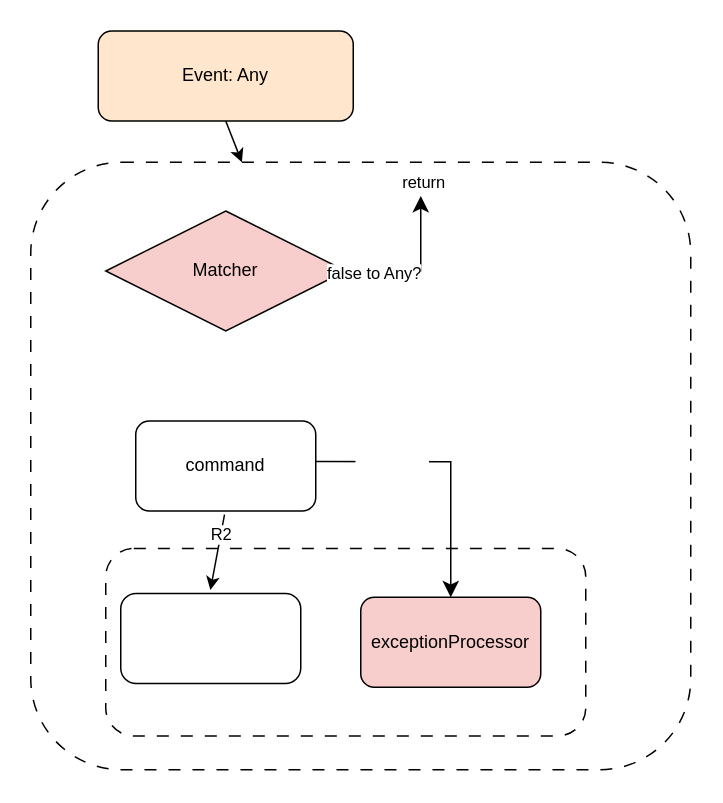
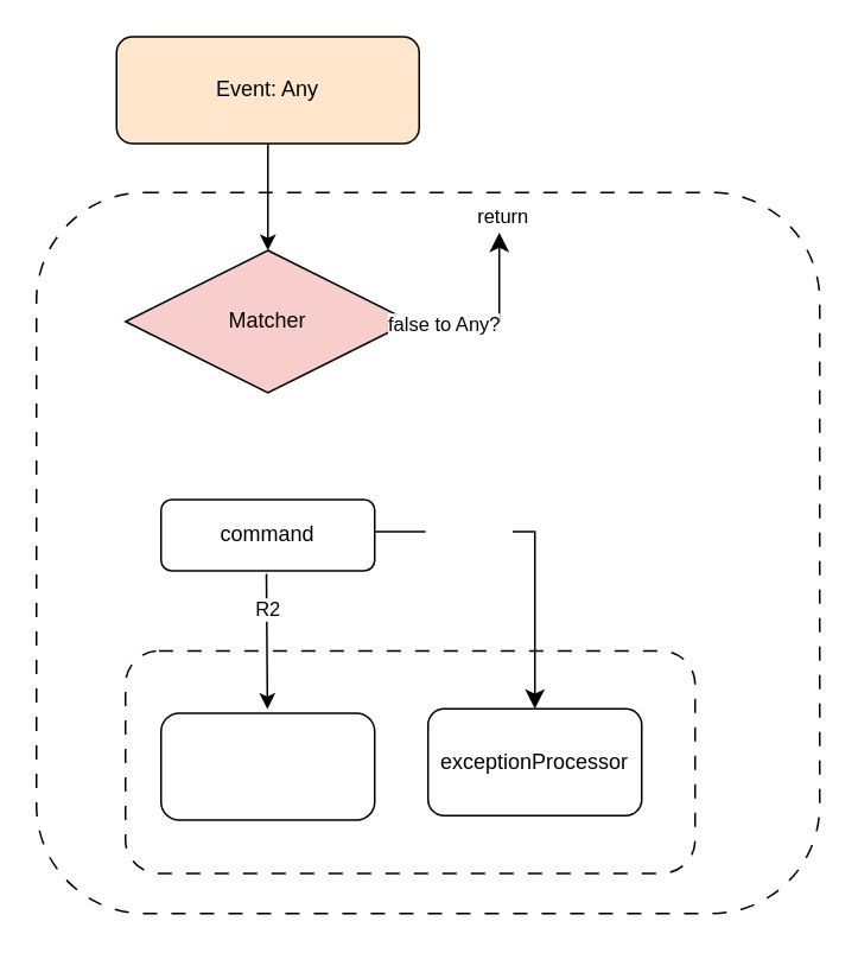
- <mxCell id="3" value="" style="endArrow=classic;html=1;exitX=0.5;exitY=1;exitDx=0;exitDy=0;" edge="1" parent="1" source="2" target="16"><mxGeometry width="50" height="50" relative="1" as="geometry"><mxPoint x="150" y="200" as="sourcePoint" /><mxPoint x="150" y="140" as="targetPoint" /></mxGeometry></mxCell>
+ <mxCell id="3" value="" style="endArrow=classic;html=1;exitX=0.5;exitY=1;exitDx=0;exitDy=0;entryX=0.5;entryY=0;entryDx=0;entryDy=0;" edge="1" parent="1" source="2" target="4"><mxGeometry width="50" height="50" relative="1" as="geometry"><mxPoint x="150" y="200" as="sourcePoint" /><mxPoint x="150" y="140" as="targetPoint" /></mxGeometry></mxCell>
- <mxCell id="8" value="command" style="rounded=1;whiteSpace=wrap;html=1;" vertex="1" parent="1"><mxGeometry x="90" y="280" width="120" height="60" as="geometry" /></mxCell>
+ <mxCell id="8" value="command" style="rounded=1;whiteSpace=wrap;html=1;" vertex="1" parent="1"><mxGeometry x="90" y="280" width="120" height="40" as="geometry" /></mxCell>
- <mxCell id="11" value="&lt;font color=&quot;#ffffff&quot;&gt;resultProcessor&lt;/font&gt;" style="rounded=1;whiteSpace=wrap;html=1;movable=1;resizable=1;rotatable=1;deletable=1;editable=1;connectable=1;arcSize=17;" vertex="1" parent="1"><mxGeometry x="80" y="395" width="120" height="60" as="geometry" /></mxCell>
+ <mxCell id="11" value="&lt;font color=&quot;#ffffff&quot;&gt;resultProcessor&lt;/font&gt;" style="rounded=1;whiteSpace=wrap;html=1;movable=1;resizable=1;rotatable=1;deletable=1;editable=1;connectable=1;arcSize=17;" vertex="1" parent="1"><mxGeometry x="90" y="400" width="120" height="60" as="geometry" /></mxCell>
- <mxCell id="13" value="exceptionProcessor" style="rounded=1;whiteSpace=wrap;html=1;fillColor=#f8cecc;" vertex="1" parent="1"><mxGeometry x="240" y="397.5" width="120" height="60" as="geometry" /></mxCell>
+ <mxCell id="13" value="exceptionProcessor" style="rounded=1;whiteSpace=wrap;html=1;" vertex="1" parent="1"><mxGeometry x="240" y="397.5" width="120" height="60" as="geometry" /></mxCell>
